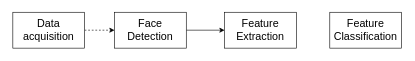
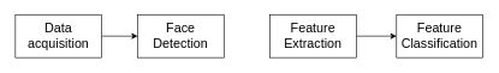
- <mxCell id="2" style="edgeStyle=orthogonalEdgeStyle;rounded=0;orthogonalLoop=1;jettySize=auto;html=1;fontSize=18;dashed=1;" edge="1" parent="1" source="3" target="5"><mxGeometry relative="1" as="geometry" /></mxCell>
+ <mxCell id="2" style="edgeStyle=orthogonalEdgeStyle;rounded=0;orthogonalLoop=1;jettySize=auto;html=1;fontSize=18;" edge="1" parent="1" source="3" target="5"><mxGeometry relative="1" as="geometry" /></mxCell>
- <mxCell id="4" style="edgeStyle=orthogonalEdgeStyle;rounded=0;orthogonalLoop=1;jettySize=auto;html=1;entryX=0;entryY=0.5;entryDx=0;entryDy=0;fontSize=18;" edge="1" parent="1" source="5" target="7"><mxGeometry relative="1" as="geometry" /></mxCell>
+ <mxCell id="6" style="edgeStyle=orthogonalEdgeStyle;rounded=0;orthogonalLoop=1;jettySize=auto;html=1;fontSize=18;" edge="1" parent="1" source="7" target="8"><mxGeometry relative="1" as="geometry" /></mxCell>
